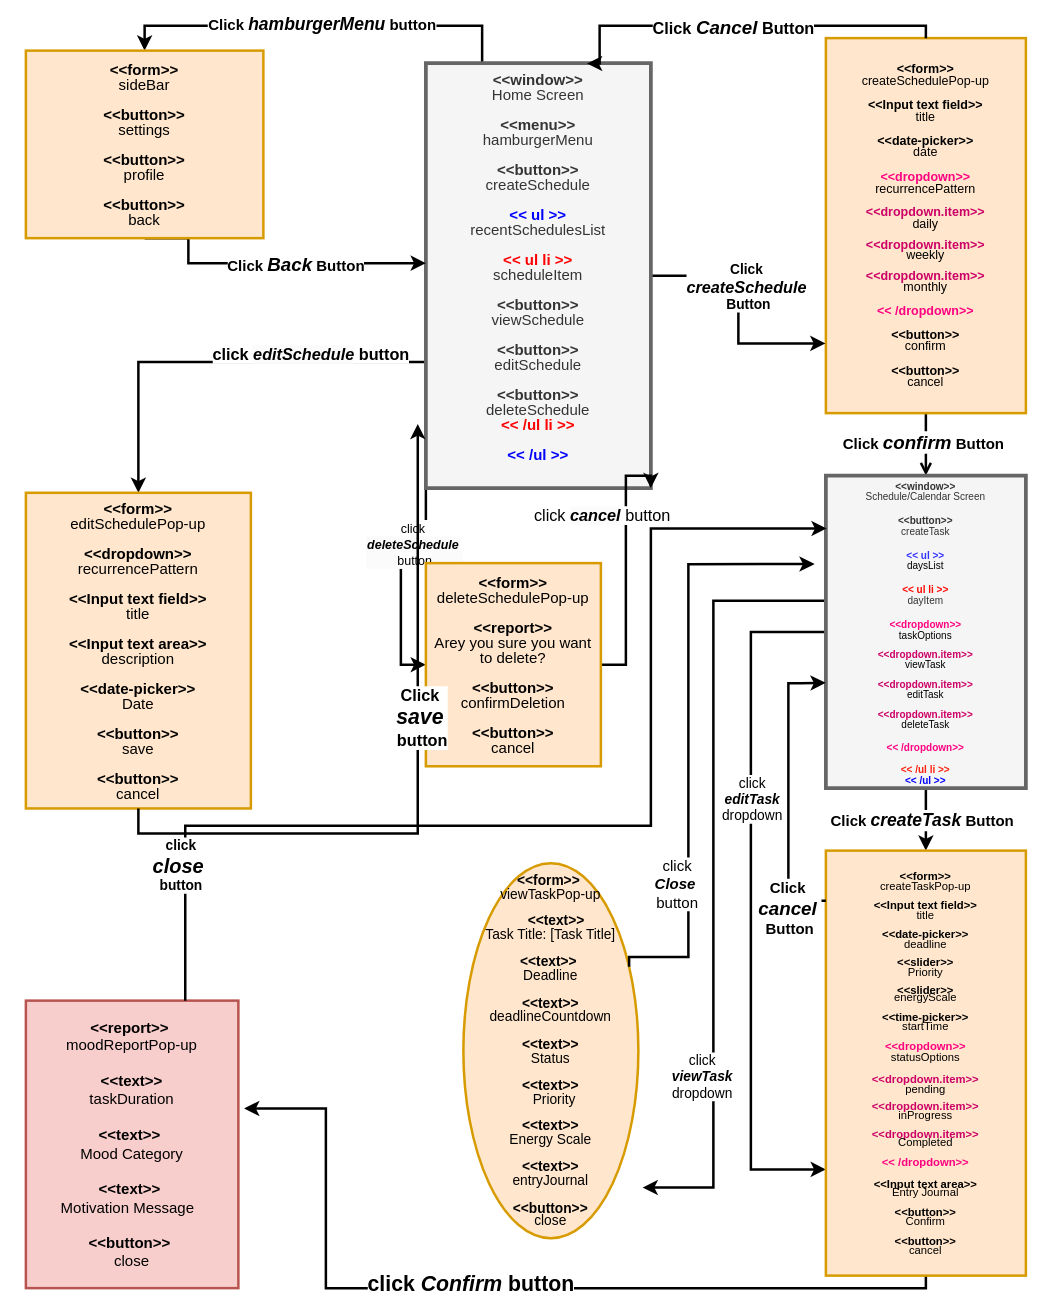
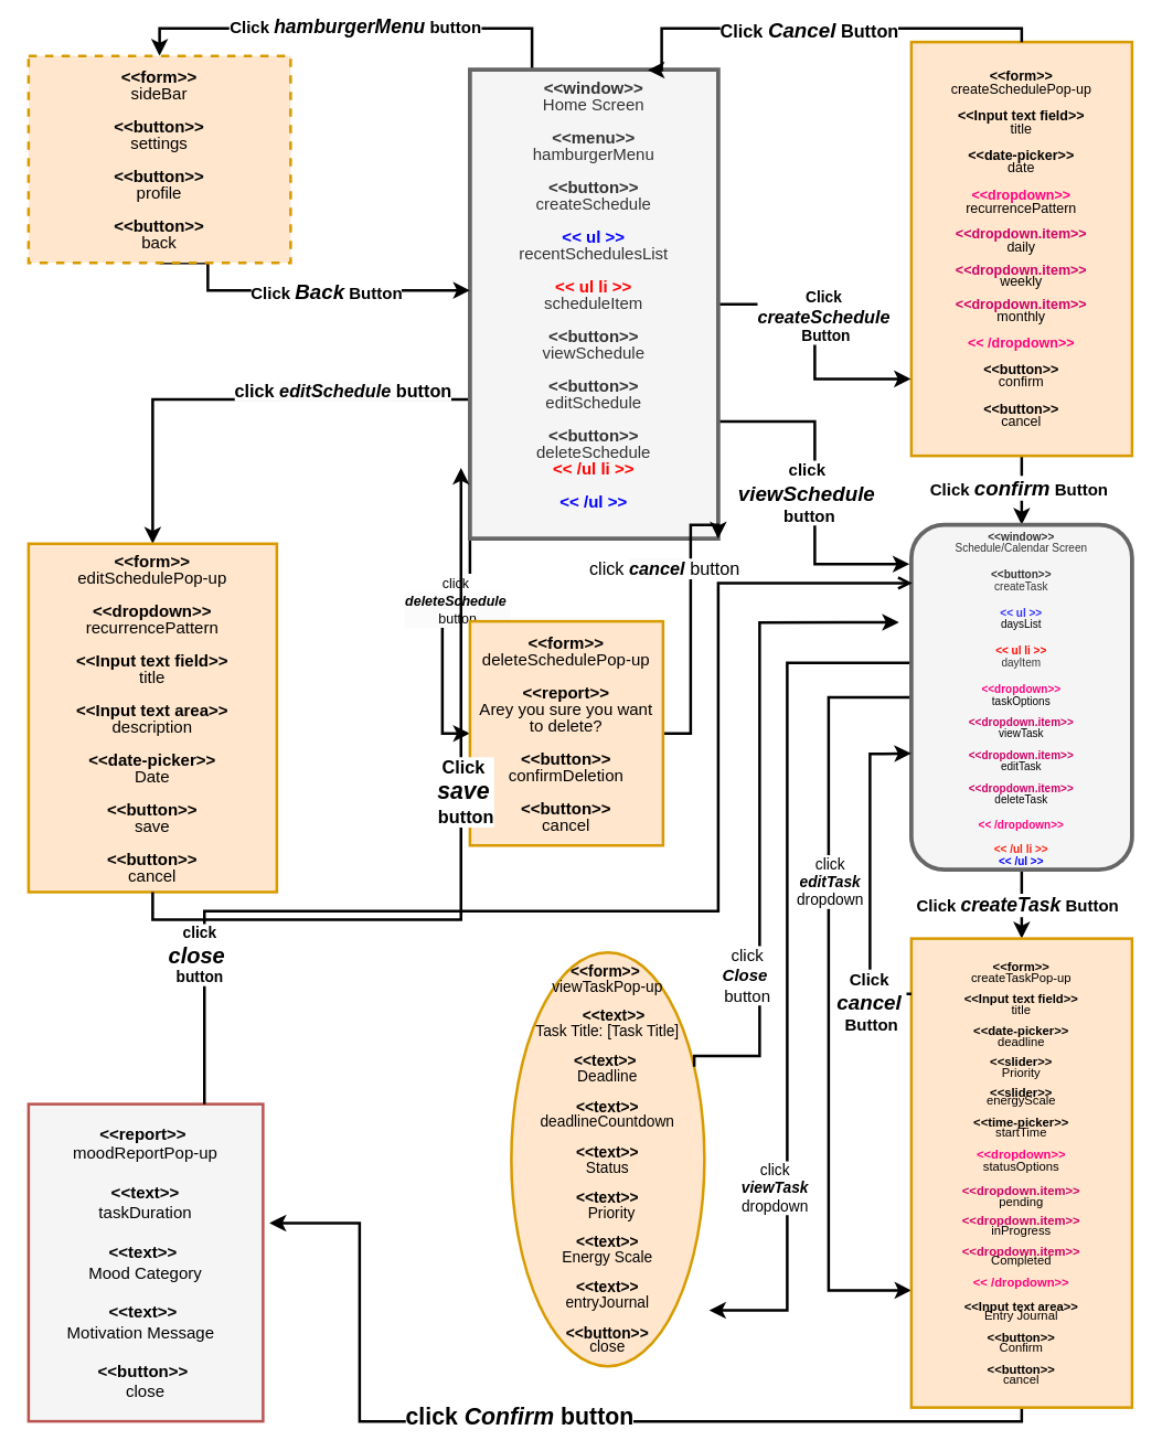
- <mxCell id="27" value="&lt;div style=&quot;line-height: 100%;&quot;&gt;&lt;div&gt;&lt;b&gt;&amp;lt;&amp;lt;form&amp;gt;&amp;gt;&lt;/b&gt;&lt;/div&gt;&lt;div&gt;sideBar&lt;/div&gt;&lt;div&gt;&lt;b&gt;&lt;br&gt;&lt;/b&gt;&lt;/div&gt;&lt;div&gt;&lt;b&gt;&amp;lt;&amp;lt;button&amp;gt;&amp;gt;&lt;/b&gt;&lt;/div&gt;&lt;div&gt;settings&lt;/div&gt;&lt;div&gt;&lt;br&gt;&lt;/div&gt;&lt;div&gt;&lt;b&gt;&amp;lt;&amp;lt;button&amp;gt;&amp;gt;&lt;/b&gt;&lt;/div&gt;&lt;div&gt;profile&lt;/div&gt;&lt;div&gt;&lt;br&gt;&lt;/div&gt;&lt;div&gt;&lt;b&gt;&amp;lt;&amp;lt;button&amp;gt;&amp;gt;&lt;/b&gt;&lt;/div&gt;&lt;div&gt;back&lt;/div&gt;&lt;/div&gt;" style="whiteSpace=wrap;html=1;strokeWidth=2;fillColor=#ffe6cc;strokeColor=#d79b00;" parent="1" vertex="1"><mxGeometry x="20" y="40" width="190" height="150.02" as="geometry" /></mxCell>
+ <mxCell id="27" value="&lt;div style=&quot;line-height: 100%;&quot;&gt;&lt;div&gt;&lt;b&gt;&amp;lt;&amp;lt;form&amp;gt;&amp;gt;&lt;/b&gt;&lt;/div&gt;&lt;div&gt;sideBar&lt;/div&gt;&lt;div&gt;&lt;b&gt;&lt;br&gt;&lt;/b&gt;&lt;/div&gt;&lt;div&gt;&lt;b&gt;&amp;lt;&amp;lt;button&amp;gt;&amp;gt;&lt;/b&gt;&lt;/div&gt;&lt;div&gt;settings&lt;/div&gt;&lt;div&gt;&lt;br&gt;&lt;/div&gt;&lt;div&gt;&lt;b&gt;&amp;lt;&amp;lt;button&amp;gt;&amp;gt;&lt;/b&gt;&lt;/div&gt;&lt;div&gt;profile&lt;/div&gt;&lt;div&gt;&lt;br&gt;&lt;/div&gt;&lt;div&gt;&lt;b&gt;&amp;lt;&amp;lt;button&amp;gt;&amp;gt;&lt;/b&gt;&lt;/div&gt;&lt;div&gt;back&lt;/div&gt;&lt;/div&gt;" style="whiteSpace=wrap;html=1;strokeWidth=2;fillColor=#ffe6cc;strokeColor=#d79b00;dashed=1;" parent="1" vertex="1"><mxGeometry x="20" y="40" width="190" height="150.02" as="geometry" /></mxCell>
+ <mxCell id="10" style="edgeStyle=orthogonalEdgeStyle;rounded=0;orthogonalLoop=1;jettySize=auto;html=1;exitX=1;exitY=0.75;exitDx=0;exitDy=0;entryX=-0.008;entryY=0.114;entryDx=0;entryDy=0;strokeWidth=2;entryPerimeter=0;" parent="1" source="14" target="21" edge="1"><mxGeometry relative="1" as="geometry" /></mxCell>
+ <mxCell id="11" value="&lt;b style=&quot;&quot;&gt;&lt;font style=&quot;font-size: 12px;&quot;&gt;click&amp;nbsp;&lt;/font&gt;&lt;/b&gt;&lt;div&gt;&lt;b style=&quot;&quot;&gt;&lt;font style=&quot;font-size: 15px;&quot;&gt;&lt;i style=&quot;&quot;&gt;viewSchedule&lt;/i&gt;&amp;nbsp;&lt;/font&gt;&lt;/b&gt;&lt;/div&gt;&lt;div&gt;&lt;b style=&quot;&quot;&gt;&lt;font style=&quot;font-size: 12px;&quot;&gt;button&lt;/font&gt;&lt;/b&gt;&lt;/div&gt;" style="edgeLabel;html=1;align=center;verticalAlign=middle;resizable=0;points=[];" parent="10" vertex="1" connectable="0"><mxGeometry x="-0.037" y="5" relative="1" as="geometry"><mxPoint x="-10" y="4" as="offset" /></mxGeometry></mxCell>
- <mxCell id="2" style="edgeStyle=orthogonalEdgeStyle;rounded=0;orthogonalLoop=1;jettySize=auto;html=1;exitX=0.5;exitY=1;exitDx=0;exitDy=0;entryX=0.5;entryY=0;entryDx=0;entryDy=0;strokeWidth=2;endArrow=open;" parent="1" source="4" target="21" edge="1"><mxGeometry relative="1" as="geometry" /></mxCell>
+ <mxCell id="2" style="edgeStyle=orthogonalEdgeStyle;rounded=0;orthogonalLoop=1;jettySize=auto;html=1;exitX=0.5;exitY=1;exitDx=0;exitDy=0;entryX=0.5;entryY=0;entryDx=0;entryDy=0;strokeWidth=2;" parent="1" source="4" target="21" edge="1"><mxGeometry relative="1" as="geometry" /></mxCell>
- <mxCell id="44" style="edgeStyle=orthogonalEdgeStyle;rounded=0;orthogonalLoop=1;jettySize=auto;html=1;exitX=0.75;exitY=0;exitDx=0;exitDy=0;entryX=0.004;entryY=0.169;entryDx=0;entryDy=0;entryPerimeter=0;strokeWidth=2;" edge="1" parent="1" source="40" target="21"><mxGeometry relative="1" as="geometry"><Array as="points"><mxPoint x="148" y="660" /><mxPoint x="520" y="660" /><mxPoint x="520" y="422" /></Array></mxGeometry></mxCell>
+ <mxCell id="44" style="edgeStyle=orthogonalEdgeStyle;rounded=0;orthogonalLoop=1;jettySize=auto;html=1;exitX=0.75;exitY=0;exitDx=0;exitDy=0;entryX=0.004;entryY=0.169;entryDx=0;entryDy=0;entryPerimeter=0;strokeWidth=2;endArrow=open;" edge="1" parent="1" source="40" target="21"><mxGeometry relative="1" as="geometry"><Array as="points"><mxPoint x="148" y="660" /><mxPoint x="520" y="660" /><mxPoint x="520" y="422" /></Array></mxGeometry></mxCell>
- <mxCell id="21" value="&lt;div style=&quot;line-height: 70%;&quot;&gt;&lt;b&gt;&lt;font style=&quot;font-size: 8px; line-height: 70%;&quot;&gt;&amp;lt;&amp;lt;window&amp;gt;&amp;gt;&lt;/font&gt;&lt;/b&gt;&lt;div&gt;&lt;font style=&quot;font-size: 8px; line-height: 70%;&quot;&gt;Schedule/Calendar Screen&lt;/font&gt;&lt;/div&gt;&lt;div&gt;&lt;font style=&quot;font-size: 8px;&quot;&gt;&lt;br&gt;&lt;/font&gt;&lt;/div&gt;&lt;div&gt;&lt;b&gt;&lt;font style=&quot;font-size: 8px; line-height: 70%;&quot;&gt;&amp;lt;&amp;lt;button&amp;gt;&amp;gt;&lt;/font&gt;&lt;/b&gt;&lt;/div&gt;&lt;div&gt;&lt;font style=&quot;font-size: 8px; line-height: 70%;&quot;&gt;createTask&lt;/font&gt;&lt;/div&gt;&lt;div&gt;&lt;font style=&quot;font-size: 8px;&quot;&gt;&lt;br&gt;&lt;/font&gt;&lt;/div&gt;&lt;div&gt;&lt;span style=&quot;background-color: transparent;&quot;&gt;&lt;font style=&quot;font-size: 8px; line-height: 70%;&quot; color=&quot;#3333ff&quot;&gt;&lt;b&gt;&amp;lt;&amp;lt; ul &amp;gt;&amp;gt;&lt;/b&gt;&lt;/font&gt;&lt;/span&gt;&lt;/div&gt;&lt;div&gt;&lt;span style=&quot;background-color: transparent; color: light-dark(rgb(0, 0, 0), rgb(255, 255, 255));&quot;&gt;&lt;font style=&quot;font-size: 8px; line-height: 70%;&quot;&gt;daysList&lt;/font&gt;&lt;/span&gt;&lt;/div&gt;&lt;div&gt;&lt;font style=&quot;font-size: 8px;&quot;&gt;&lt;br&gt;&lt;/font&gt;&lt;/div&gt;&lt;div&gt;&lt;b&gt;&lt;font style=&quot;color: rgb(255, 9, 0); font-size: 8px; line-height: 70%;&quot;&gt;&amp;lt;&amp;lt; ul li &amp;gt;&amp;gt;&lt;/font&gt;&lt;/b&gt;&lt;/div&gt;&lt;div&gt;&lt;font style=&quot;font-size: 8px; line-height: 70%;&quot;&gt;dayItem&lt;/font&gt;&lt;/div&gt;&lt;div&gt;&lt;font style=&quot;font-size: 8px;&quot;&gt;&lt;br&gt;&lt;/font&gt;&lt;/div&gt;&lt;div&gt;&lt;div style=&quot;color: rgb(0, 0, 0);&quot;&gt;&lt;b&gt;&lt;font style=&quot;color: rgb(255, 0, 128); font-size: 8px; line-height: 70%;&quot;&gt;&amp;lt;&amp;lt;dropdown&amp;gt;&amp;gt;&lt;/font&gt;&lt;/b&gt;&lt;/div&gt;&lt;div style=&quot;color: rgb(0, 0, 0);&quot;&gt;&lt;font style=&quot;font-size: 8px; line-height: 70%;&quot;&gt;taskOptions&lt;/font&gt;&lt;/div&gt;&lt;div style=&quot;color: rgb(0, 0, 0);&quot;&gt;&lt;font style=&quot;line-height: 7px; font-size: 8px;&quot;&gt;&lt;br&gt;&lt;/font&gt;&lt;/div&gt;&lt;div style=&quot;color: rgb(0, 0, 0);&quot;&gt;&lt;font style=&quot;font-size: 8px; line-height: 100%;&quot;&gt;&lt;div&gt;&lt;b&gt;&lt;font style=&quot;color: rgb(204, 0, 102);&quot;&gt;&amp;lt;&amp;lt;dropdown.item&amp;gt;&amp;gt;&lt;/font&gt;&lt;/b&gt;&lt;/div&gt;&lt;div&gt;viewTask&lt;/div&gt;&lt;div&gt;&lt;br&gt;&lt;/div&gt;&lt;div&gt;&lt;div&gt;&lt;b&gt;&lt;font style=&quot;color: rgb(204, 0, 102);&quot;&gt;&amp;lt;&amp;lt;dropdown.item&amp;gt;&amp;gt;&lt;/font&gt;&lt;/b&gt;&lt;/div&gt;&lt;div&gt;editTask&lt;/div&gt;&lt;div&gt;&lt;br&gt;&lt;/div&gt;&lt;div&gt;&lt;div&gt;&lt;b&gt;&lt;font style=&quot;color: rgb(204, 0, 102);&quot;&gt;&amp;lt;&amp;lt;dropdown.item&amp;gt;&amp;gt;&lt;/font&gt;&lt;/b&gt;&lt;/div&gt;&lt;div&gt;deleteTask&lt;/div&gt;&lt;/div&gt;&lt;/div&gt;&lt;/font&gt;&lt;/div&gt;&lt;div style=&quot;color: rgb(0, 0, 0);&quot;&gt;&lt;font style=&quot;line-height: 7px; font-size: 8px;&quot;&gt;&lt;br&gt;&lt;/font&gt;&lt;/div&gt;&lt;div style=&quot;color: rgb(0, 0, 0);&quot;&gt;&lt;font&gt;&lt;div&gt;&lt;b&gt;&lt;font style=&quot;color: rgb(255, 0, 128); font-size: 8px; line-height: 70%;&quot;&gt;&amp;lt;&amp;lt; /dropdown&amp;gt;&amp;gt;&lt;/font&gt;&lt;/b&gt;&lt;/div&gt;&lt;div&gt;&lt;b&gt;&lt;font style=&quot;color: rgb(255, 0, 128); font-size: 8px; line-height: 70%;&quot;&gt;&lt;br&gt;&lt;/font&gt;&lt;/b&gt;&lt;/div&gt;&lt;/font&gt;&lt;/div&gt;&lt;/div&gt;&lt;div&gt;&lt;b style=&quot;background-color: transparent; color: light-dark(rgb(51, 51, 51), rgb(193, 193, 193));&quot;&gt;&lt;font style=&quot;color: rgb(255, 33, 16); font-size: 8px; line-height: 70%;&quot;&gt;&amp;lt;&amp;lt; /ul li &amp;gt;&amp;gt;&lt;/font&gt;&lt;/b&gt;&lt;/div&gt;&lt;div&gt;&lt;b&gt;&lt;font style=&quot;color: rgb(0, 0, 255); font-size: 8px; line-height: 70%;&quot;&gt;&amp;lt;&amp;lt; /ul &amp;gt;&amp;gt;&lt;/font&gt;&lt;/b&gt;&lt;/div&gt;&lt;div&gt;&lt;/div&gt;&lt;/div&gt;" style="rounded=0;whiteSpace=wrap;html=1;strokeWidth=3;fillColor=#f5f5f5;fontColor=#333333;strokeColor=#666666;" parent="1" vertex="1"><mxGeometry x="660" y="380" width="160" height="250" as="geometry" /></mxCell>
+ <mxCell id="21" value="&lt;div style=&quot;line-height: 70%;&quot;&gt;&lt;b&gt;&lt;font style=&quot;font-size: 8px; line-height: 70%;&quot;&gt;&amp;lt;&amp;lt;window&amp;gt;&amp;gt;&lt;/font&gt;&lt;/b&gt;&lt;div&gt;&lt;font style=&quot;font-size: 8px; line-height: 70%;&quot;&gt;Schedule/Calendar Screen&lt;/font&gt;&lt;/div&gt;&lt;div&gt;&lt;font style=&quot;font-size: 8px;&quot;&gt;&lt;br&gt;&lt;/font&gt;&lt;/div&gt;&lt;div&gt;&lt;b&gt;&lt;font style=&quot;font-size: 8px; line-height: 70%;&quot;&gt;&amp;lt;&amp;lt;button&amp;gt;&amp;gt;&lt;/font&gt;&lt;/b&gt;&lt;/div&gt;&lt;div&gt;&lt;font style=&quot;font-size: 8px; line-height: 70%;&quot;&gt;createTask&lt;/font&gt;&lt;/div&gt;&lt;div&gt;&lt;font style=&quot;font-size: 8px;&quot;&gt;&lt;br&gt;&lt;/font&gt;&lt;/div&gt;&lt;div&gt;&lt;span style=&quot;background-color: transparent;&quot;&gt;&lt;font style=&quot;font-size: 8px; line-height: 70%;&quot; color=&quot;#3333ff&quot;&gt;&lt;b&gt;&amp;lt;&amp;lt; ul &amp;gt;&amp;gt;&lt;/b&gt;&lt;/font&gt;&lt;/span&gt;&lt;/div&gt;&lt;div&gt;&lt;span style=&quot;background-color: transparent; color: light-dark(rgb(0, 0, 0), rgb(255, 255, 255));&quot;&gt;&lt;font style=&quot;font-size: 8px; line-height: 70%;&quot;&gt;daysList&lt;/font&gt;&lt;/span&gt;&lt;/div&gt;&lt;div&gt;&lt;font style=&quot;font-size: 8px;&quot;&gt;&lt;br&gt;&lt;/font&gt;&lt;/div&gt;&lt;div&gt;&lt;b&gt;&lt;font style=&quot;color: rgb(255, 9, 0); font-size: 8px; line-height: 70%;&quot;&gt;&amp;lt;&amp;lt; ul li &amp;gt;&amp;gt;&lt;/font&gt;&lt;/b&gt;&lt;/div&gt;&lt;div&gt;&lt;font style=&quot;font-size: 8px; line-height: 70%;&quot;&gt;dayItem&lt;/font&gt;&lt;/div&gt;&lt;div&gt;&lt;font style=&quot;font-size: 8px;&quot;&gt;&lt;br&gt;&lt;/font&gt;&lt;/div&gt;&lt;div&gt;&lt;div style=&quot;color: rgb(0, 0, 0);&quot;&gt;&lt;b&gt;&lt;font style=&quot;color: rgb(255, 0, 128); font-size: 8px; line-height: 70%;&quot;&gt;&amp;lt;&amp;lt;dropdown&amp;gt;&amp;gt;&lt;/font&gt;&lt;/b&gt;&lt;/div&gt;&lt;div style=&quot;color: rgb(0, 0, 0);&quot;&gt;&lt;font style=&quot;font-size: 8px; line-height: 70%;&quot;&gt;taskOptions&lt;/font&gt;&lt;/div&gt;&lt;div style=&quot;color: rgb(0, 0, 0);&quot;&gt;&lt;font style=&quot;line-height: 7px; font-size: 8px;&quot;&gt;&lt;br&gt;&lt;/font&gt;&lt;/div&gt;&lt;div style=&quot;color: rgb(0, 0, 0);&quot;&gt;&lt;font style=&quot;font-size: 8px; line-height: 100%;&quot;&gt;&lt;div&gt;&lt;b&gt;&lt;font style=&quot;color: rgb(204, 0, 102);&quot;&gt;&amp;lt;&amp;lt;dropdown.item&amp;gt;&amp;gt;&lt;/font&gt;&lt;/b&gt;&lt;/div&gt;&lt;div&gt;viewTask&lt;/div&gt;&lt;div&gt;&lt;br&gt;&lt;/div&gt;&lt;div&gt;&lt;div&gt;&lt;b&gt;&lt;font style=&quot;color: rgb(204, 0, 102);&quot;&gt;&amp;lt;&amp;lt;dropdown.item&amp;gt;&amp;gt;&lt;/font&gt;&lt;/b&gt;&lt;/div&gt;&lt;div&gt;editTask&lt;/div&gt;&lt;div&gt;&lt;br&gt;&lt;/div&gt;&lt;div&gt;&lt;div&gt;&lt;b&gt;&lt;font style=&quot;color: rgb(204, 0, 102);&quot;&gt;&amp;lt;&amp;lt;dropdown.item&amp;gt;&amp;gt;&lt;/font&gt;&lt;/b&gt;&lt;/div&gt;&lt;div&gt;deleteTask&lt;/div&gt;&lt;/div&gt;&lt;/div&gt;&lt;/font&gt;&lt;/div&gt;&lt;div style=&quot;color: rgb(0, 0, 0);&quot;&gt;&lt;font style=&quot;line-height: 7px; font-size: 8px;&quot;&gt;&lt;br&gt;&lt;/font&gt;&lt;/div&gt;&lt;div style=&quot;color: rgb(0, 0, 0);&quot;&gt;&lt;font&gt;&lt;div&gt;&lt;b&gt;&lt;font style=&quot;color: rgb(255, 0, 128); font-size: 8px; line-height: 70%;&quot;&gt;&amp;lt;&amp;lt; /dropdown&amp;gt;&amp;gt;&lt;/font&gt;&lt;/b&gt;&lt;/div&gt;&lt;div&gt;&lt;b&gt;&lt;font style=&quot;color: rgb(255, 0, 128); font-size: 8px; line-height: 70%;&quot;&gt;&lt;br&gt;&lt;/font&gt;&lt;/b&gt;&lt;/div&gt;&lt;/font&gt;&lt;/div&gt;&lt;/div&gt;&lt;div&gt;&lt;b style=&quot;background-color: transparent; color: light-dark(rgb(51, 51, 51), rgb(193, 193, 193));&quot;&gt;&lt;font style=&quot;color: rgb(255, 33, 16); font-size: 8px; line-height: 70%;&quot;&gt;&amp;lt;&amp;lt; /ul li &amp;gt;&amp;gt;&lt;/font&gt;&lt;/b&gt;&lt;/div&gt;&lt;div&gt;&lt;b&gt;&lt;font style=&quot;color: rgb(0, 0, 255); font-size: 8px; line-height: 70%;&quot;&gt;&amp;lt;&amp;lt; /ul &amp;gt;&amp;gt;&lt;/font&gt;&lt;/b&gt;&lt;/div&gt;&lt;div&gt;&lt;/div&gt;&lt;/div&gt;" style="whiteSpace=wrap;html=1;strokeWidth=3;fillColor=#f5f5f5;fontColor=#333333;strokeColor=#666666;rounded=1;" parent="1" vertex="1"><mxGeometry x="660" y="380" width="160" height="250" as="geometry" /></mxCell>
- <mxCell id="40" value="&lt;b&gt;&amp;lt;&amp;lt;report&amp;gt;&amp;gt;&amp;nbsp;&lt;/b&gt;&lt;div&gt;moodReportPop-up&lt;/div&gt;&lt;div&gt;&lt;br&gt;&lt;/div&gt;&lt;div&gt;&lt;b&gt;&amp;lt;&amp;lt;text&amp;gt;&amp;gt;&lt;/b&gt;&lt;/div&gt;&lt;div&gt;taskDuration&lt;/div&gt;&lt;div&gt;&lt;br&gt;&lt;/div&gt;&lt;div&gt;&lt;b&gt;&amp;lt;&amp;lt;text&amp;gt;&amp;gt;&lt;/b&gt;&amp;nbsp;&lt;/div&gt;&lt;div&gt;Mood Category&lt;/div&gt;&lt;div&gt;&lt;br&gt;&lt;/div&gt;&lt;div&gt;&lt;b&gt;&amp;lt;&amp;lt;text&amp;gt;&amp;gt;&amp;nbsp;&lt;/b&gt;&lt;/div&gt;&lt;div&gt;Motivation Message&amp;nbsp;&amp;nbsp;&lt;/div&gt;&lt;div&gt;&lt;br&gt;&lt;/div&gt;&lt;div&gt;&lt;div&gt;&lt;b&gt;&amp;lt;&amp;lt;button&amp;gt;&amp;gt;&amp;nbsp;&lt;/b&gt;&lt;/div&gt;&lt;div&gt;close&lt;/div&gt;&lt;/div&gt;" style="rounded=0;whiteSpace=wrap;html=1;fillColor=#f8cecc;strokeColor=#b85450;strokeWidth=2;" parent="1" vertex="1"><mxGeometry x="20" y="800" width="170" height="230" as="geometry" /></mxCell>
+ <mxCell id="40" value="&lt;b&gt;&amp;lt;&amp;lt;report&amp;gt;&amp;gt;&amp;nbsp;&lt;/b&gt;&lt;div&gt;moodReportPop-up&lt;/div&gt;&lt;div&gt;&lt;br&gt;&lt;/div&gt;&lt;div&gt;&lt;b&gt;&amp;lt;&amp;lt;text&amp;gt;&amp;gt;&lt;/b&gt;&lt;/div&gt;&lt;div&gt;taskDuration&lt;/div&gt;&lt;div&gt;&lt;br&gt;&lt;/div&gt;&lt;div&gt;&lt;b&gt;&amp;lt;&amp;lt;text&amp;gt;&amp;gt;&lt;/b&gt;&amp;nbsp;&lt;/div&gt;&lt;div&gt;Mood Category&lt;/div&gt;&lt;div&gt;&lt;br&gt;&lt;/div&gt;&lt;div&gt;&lt;b&gt;&amp;lt;&amp;lt;text&amp;gt;&amp;gt;&amp;nbsp;&lt;/b&gt;&lt;/div&gt;&lt;div&gt;Motivation Message&amp;nbsp;&amp;nbsp;&lt;/div&gt;&lt;div&gt;&lt;br&gt;&lt;/div&gt;&lt;div&gt;&lt;div&gt;&lt;b&gt;&amp;lt;&amp;lt;button&amp;gt;&amp;gt;&amp;nbsp;&lt;/b&gt;&lt;/div&gt;&lt;div&gt;close&lt;/div&gt;&lt;/div&gt;" style="rounded=0;whiteSpace=wrap;html=1;fillColor=#f5f5f5;strokeColor=#b85450;strokeWidth=2;" parent="1" vertex="1"><mxGeometry x="20" y="800" width="170" height="230" as="geometry" /></mxCell>
